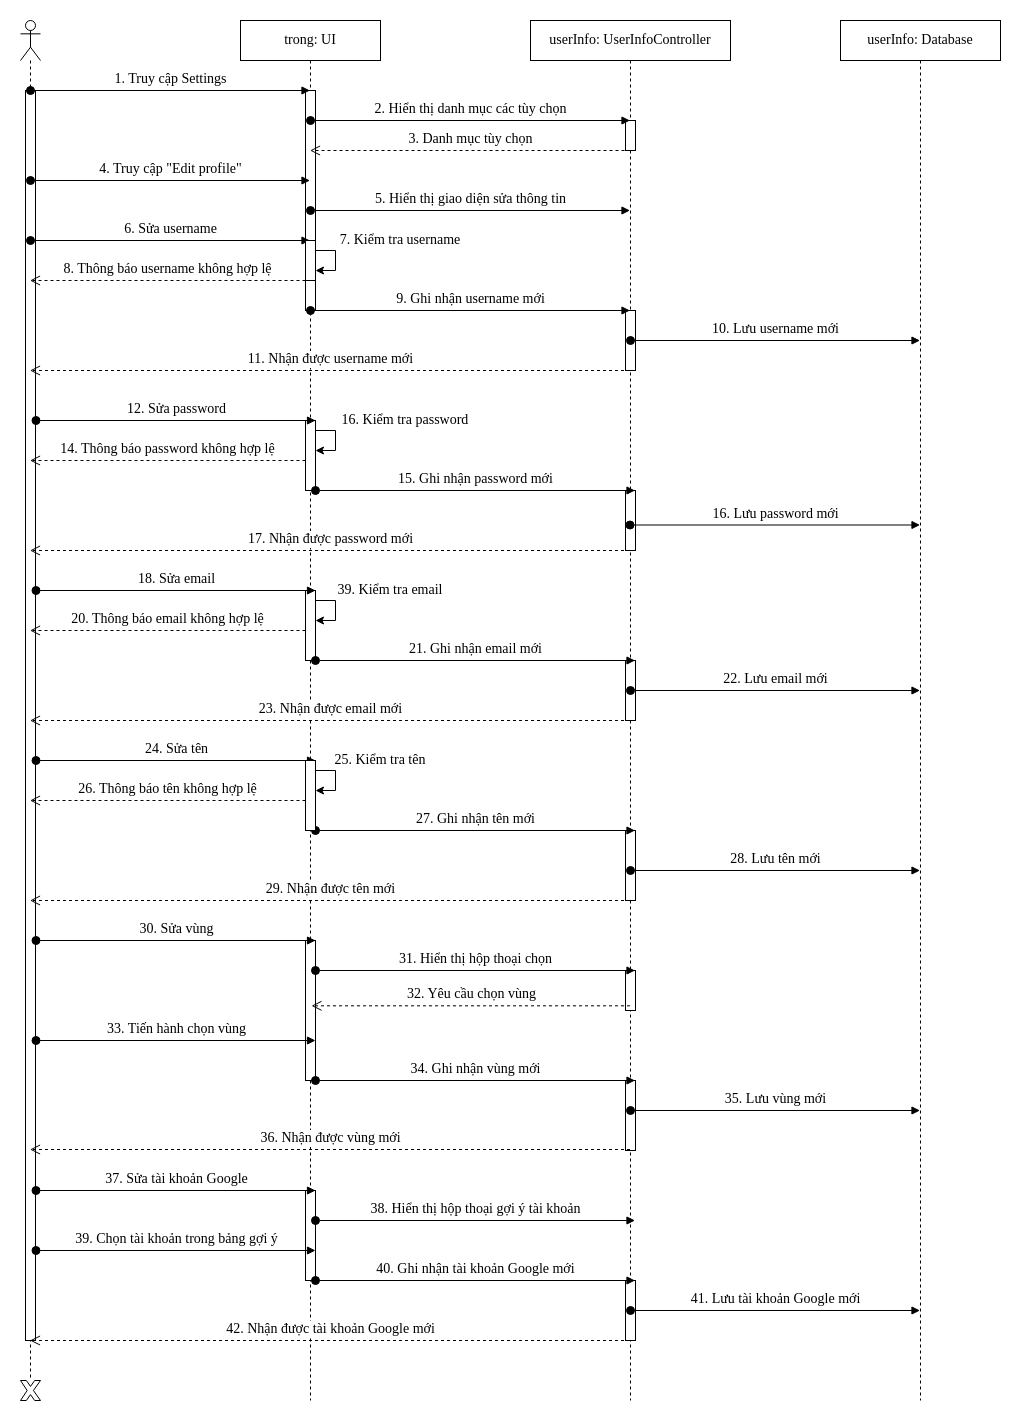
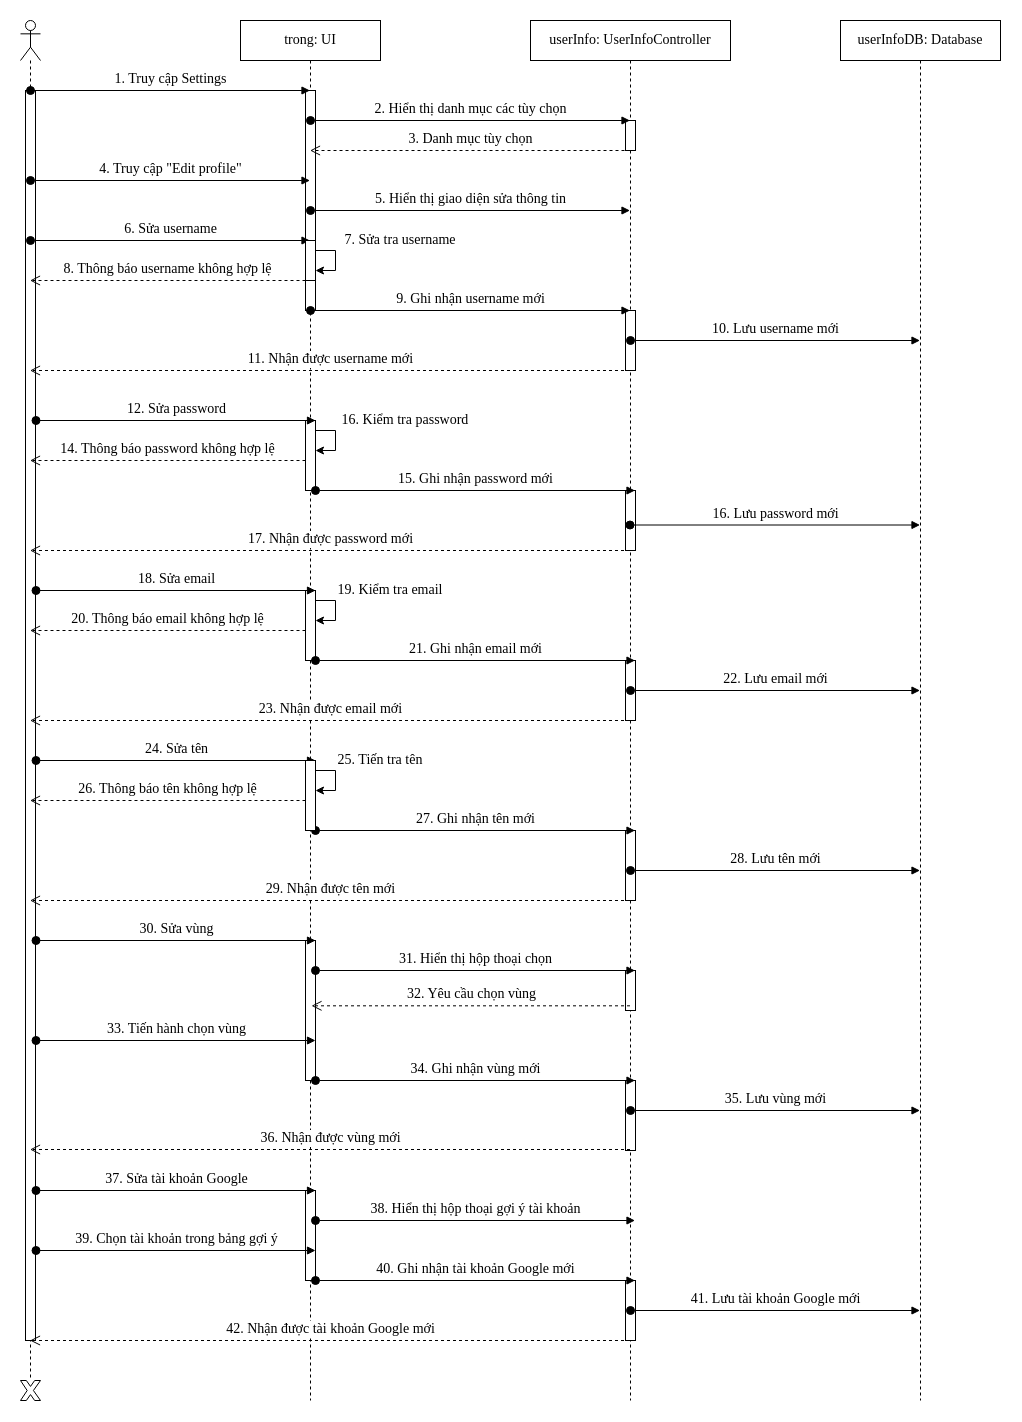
- <mxCell id="25" value="userInfo: Database" style="shape=umlLifeline;perimeter=lifelinePerimeter;whiteSpace=wrap;html=1;container=1;collapsible=0;recursiveResize=0;outlineConnect=0;fontFamily=Verdana;fontSize=14;" parent="1" vertex="1"><mxGeometry x="840" y="20" width="160" height="1380" as="geometry" /></mxCell>
+ <mxCell id="25" value="userInfoDB: Database" style="shape=umlLifeline;perimeter=lifelinePerimeter;whiteSpace=wrap;html=1;container=1;collapsible=0;recursiveResize=0;outlineConnect=0;fontFamily=Verdana;fontSize=14;" parent="1" vertex="1"><mxGeometry x="840" y="20" width="160" height="1380" as="geometry" /></mxCell>
- <mxCell id="34" value="7. Kiểm tra username" style="text;html=1;strokeColor=none;fillColor=none;align=center;verticalAlign=middle;whiteSpace=wrap;rounded=0;fontFamily=Verdana;fontSize=14;" parent="1" vertex="1"><mxGeometry x="320" y="230" width="160" height="20" as="geometry" /></mxCell>
+ <mxCell id="34" value="7. Sửa tra username" style="text;html=1;strokeColor=none;fillColor=none;align=center;verticalAlign=middle;whiteSpace=wrap;rounded=0;fontFamily=Verdana;fontSize=14;" parent="1" vertex="1"><mxGeometry x="320" y="230" width="160" height="20" as="geometry" /></mxCell>
- <mxCell id="47" value="39. Kiểm tra email" style="text;html=1;strokeColor=none;fillColor=none;align=center;verticalAlign=middle;whiteSpace=wrap;rounded=0;fontFamily=Verdana;fontSize=14;" parent="1" vertex="1"><mxGeometry x="320" y="580" width="140" height="20" as="geometry" /></mxCell>
+ <mxCell id="47" value="19. Kiểm tra email" style="text;html=1;strokeColor=none;fillColor=none;align=center;verticalAlign=middle;whiteSpace=wrap;rounded=0;fontFamily=Verdana;fontSize=14;" parent="1" vertex="1"><mxGeometry x="320" y="580" width="140" height="20" as="geometry" /></mxCell>
- <mxCell id="56" value="25. Kiểm tra tên" style="text;html=1;strokeColor=none;fillColor=none;align=center;verticalAlign=middle;whiteSpace=wrap;rounded=0;fontFamily=Verdana;fontSize=14;" parent="1" vertex="1"><mxGeometry x="320" y="750" width="120" height="20" as="geometry" /></mxCell>
+ <mxCell id="56" value="25. Tiến tra tên" style="text;html=1;strokeColor=none;fillColor=none;align=center;verticalAlign=middle;whiteSpace=wrap;rounded=0;fontFamily=Verdana;fontSize=14;" parent="1" vertex="1"><mxGeometry x="320" y="750" width="120" height="20" as="geometry" /></mxCell>
